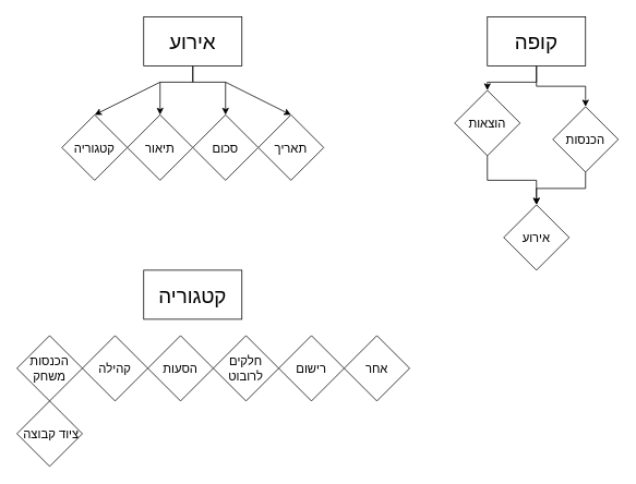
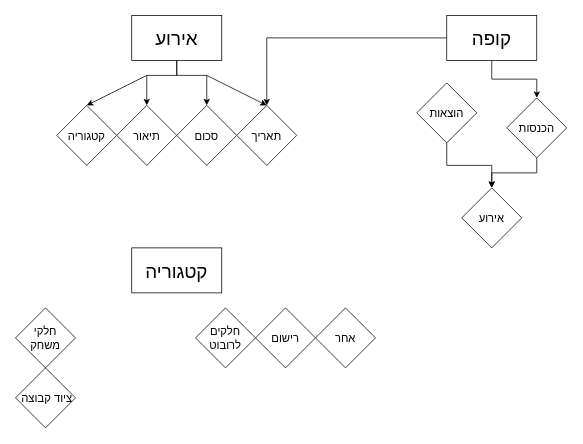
- <mxCell id="3" style="edgeStyle=orthogonalEdgeStyle;rounded=0;orthogonalLoop=1;jettySize=auto;html=1;entryX=0.5;entryY=0;entryDx=0;entryDy=0;" parent="1" source="4" target="8" edge="1"><mxGeometry relative="1" as="geometry" /></mxCell>
+ <mxCell id="3" style="edgeStyle=orthogonalEdgeStyle;rounded=0;orthogonalLoop=1;jettySize=auto;html=1;" parent="1" source="4" target="12" edge="1"><mxGeometry relative="1" as="geometry" /></mxCell>
- <mxCell id="24" value="&lt;span style=&quot;font-size: 15px;&quot;&gt;הכנסות&lt;br&gt;משחק&lt;br&gt;&lt;/span&gt;" style="rhombus;whiteSpace=wrap;html=1;" parent="1" vertex="1"><mxGeometry x="20" y="410" width="80" height="80" as="geometry" /></mxCell>
+ <mxCell id="24" value="&lt;span style=&quot;font-size: 15px;&quot;&gt;חלקי&lt;br&gt;משחק&lt;br&gt;&lt;/span&gt;" style="rhombus;whiteSpace=wrap;html=1;" parent="1" vertex="1"><mxGeometry x="20" y="410" width="80" height="80" as="geometry" /></mxCell>
- <mxCell id="23" value="&lt;span style=&quot;font-size: 15px;&quot;&gt;קהילה&lt;/span&gt;" style="rhombus;whiteSpace=wrap;html=1;" parent="1" vertex="1"><mxGeometry x="100" y="410" width="80" height="80" as="geometry" /></mxCell>
- <mxCell id="22" value="&lt;font style=&quot;font-size: 15px;&quot;&gt;הסעות&lt;/font&gt;" style="rhombus;whiteSpace=wrap;html=1;" parent="1" vertex="1"><mxGeometry x="180" y="410" width="80" height="80" as="geometry" /></mxCell>
